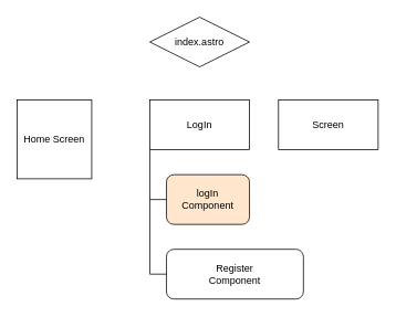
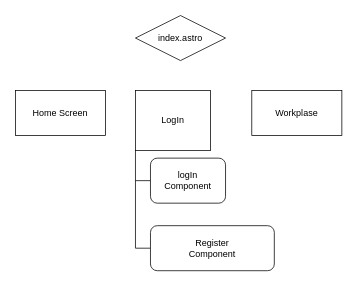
- <mxCell id="4" value="LogIn" style="rounded=0;whiteSpace=wrap;html=1;" vertex="1" parent="1"><mxGeometry x="180" y="120" width="120" height="60" as="geometry" /></mxCell>
+ <mxCell id="4" value="LogIn" style="rounded=0;whiteSpace=wrap;html=1;" vertex="1" parent="1"><mxGeometry x="180" y="120" width="100" height="80" as="geometry" /></mxCell>
- <mxCell id="3" value="Screen" style="rounded=0;whiteSpace=wrap;html=1;" vertex="1" parent="1"><mxGeometry x="335" y="120" width="120" height="60" as="geometry" /></mxCell>
+ <mxCell id="3" value="Workplase" style="rounded=0;whiteSpace=wrap;html=1;" vertex="1" parent="1"><mxGeometry x="335" y="120" width="120" height="60" as="geometry" /></mxCell>
- <mxCell id="5" value="Home Screen" style="rounded=0;whiteSpace=wrap;html=1;" vertex="1" parent="1"><mxGeometry x="20" y="120" width="90" height="95" as="geometry" /></mxCell>
+ <mxCell id="5" value="Home Screen" style="rounded=0;whiteSpace=wrap;html=1;" vertex="1" parent="1"><mxGeometry x="20" y="120" width="120" height="60" as="geometry" /></mxCell>
- <mxCell id="7" value="logIn&lt;div&gt;Component&lt;/div&gt;" style="rounded=1;whiteSpace=wrap;html=1;fillColor=#ffe6cc;" vertex="1" parent="1"><mxGeometry x="200" y="210" width="100" height="60" as="geometry" /></mxCell>
+ <mxCell id="7" value="logIn&lt;div&gt;Component&lt;/div&gt;" style="rounded=1;whiteSpace=wrap;html=1;" vertex="1" parent="1"><mxGeometry x="200" y="210" width="100" height="60" as="geometry" /></mxCell>
